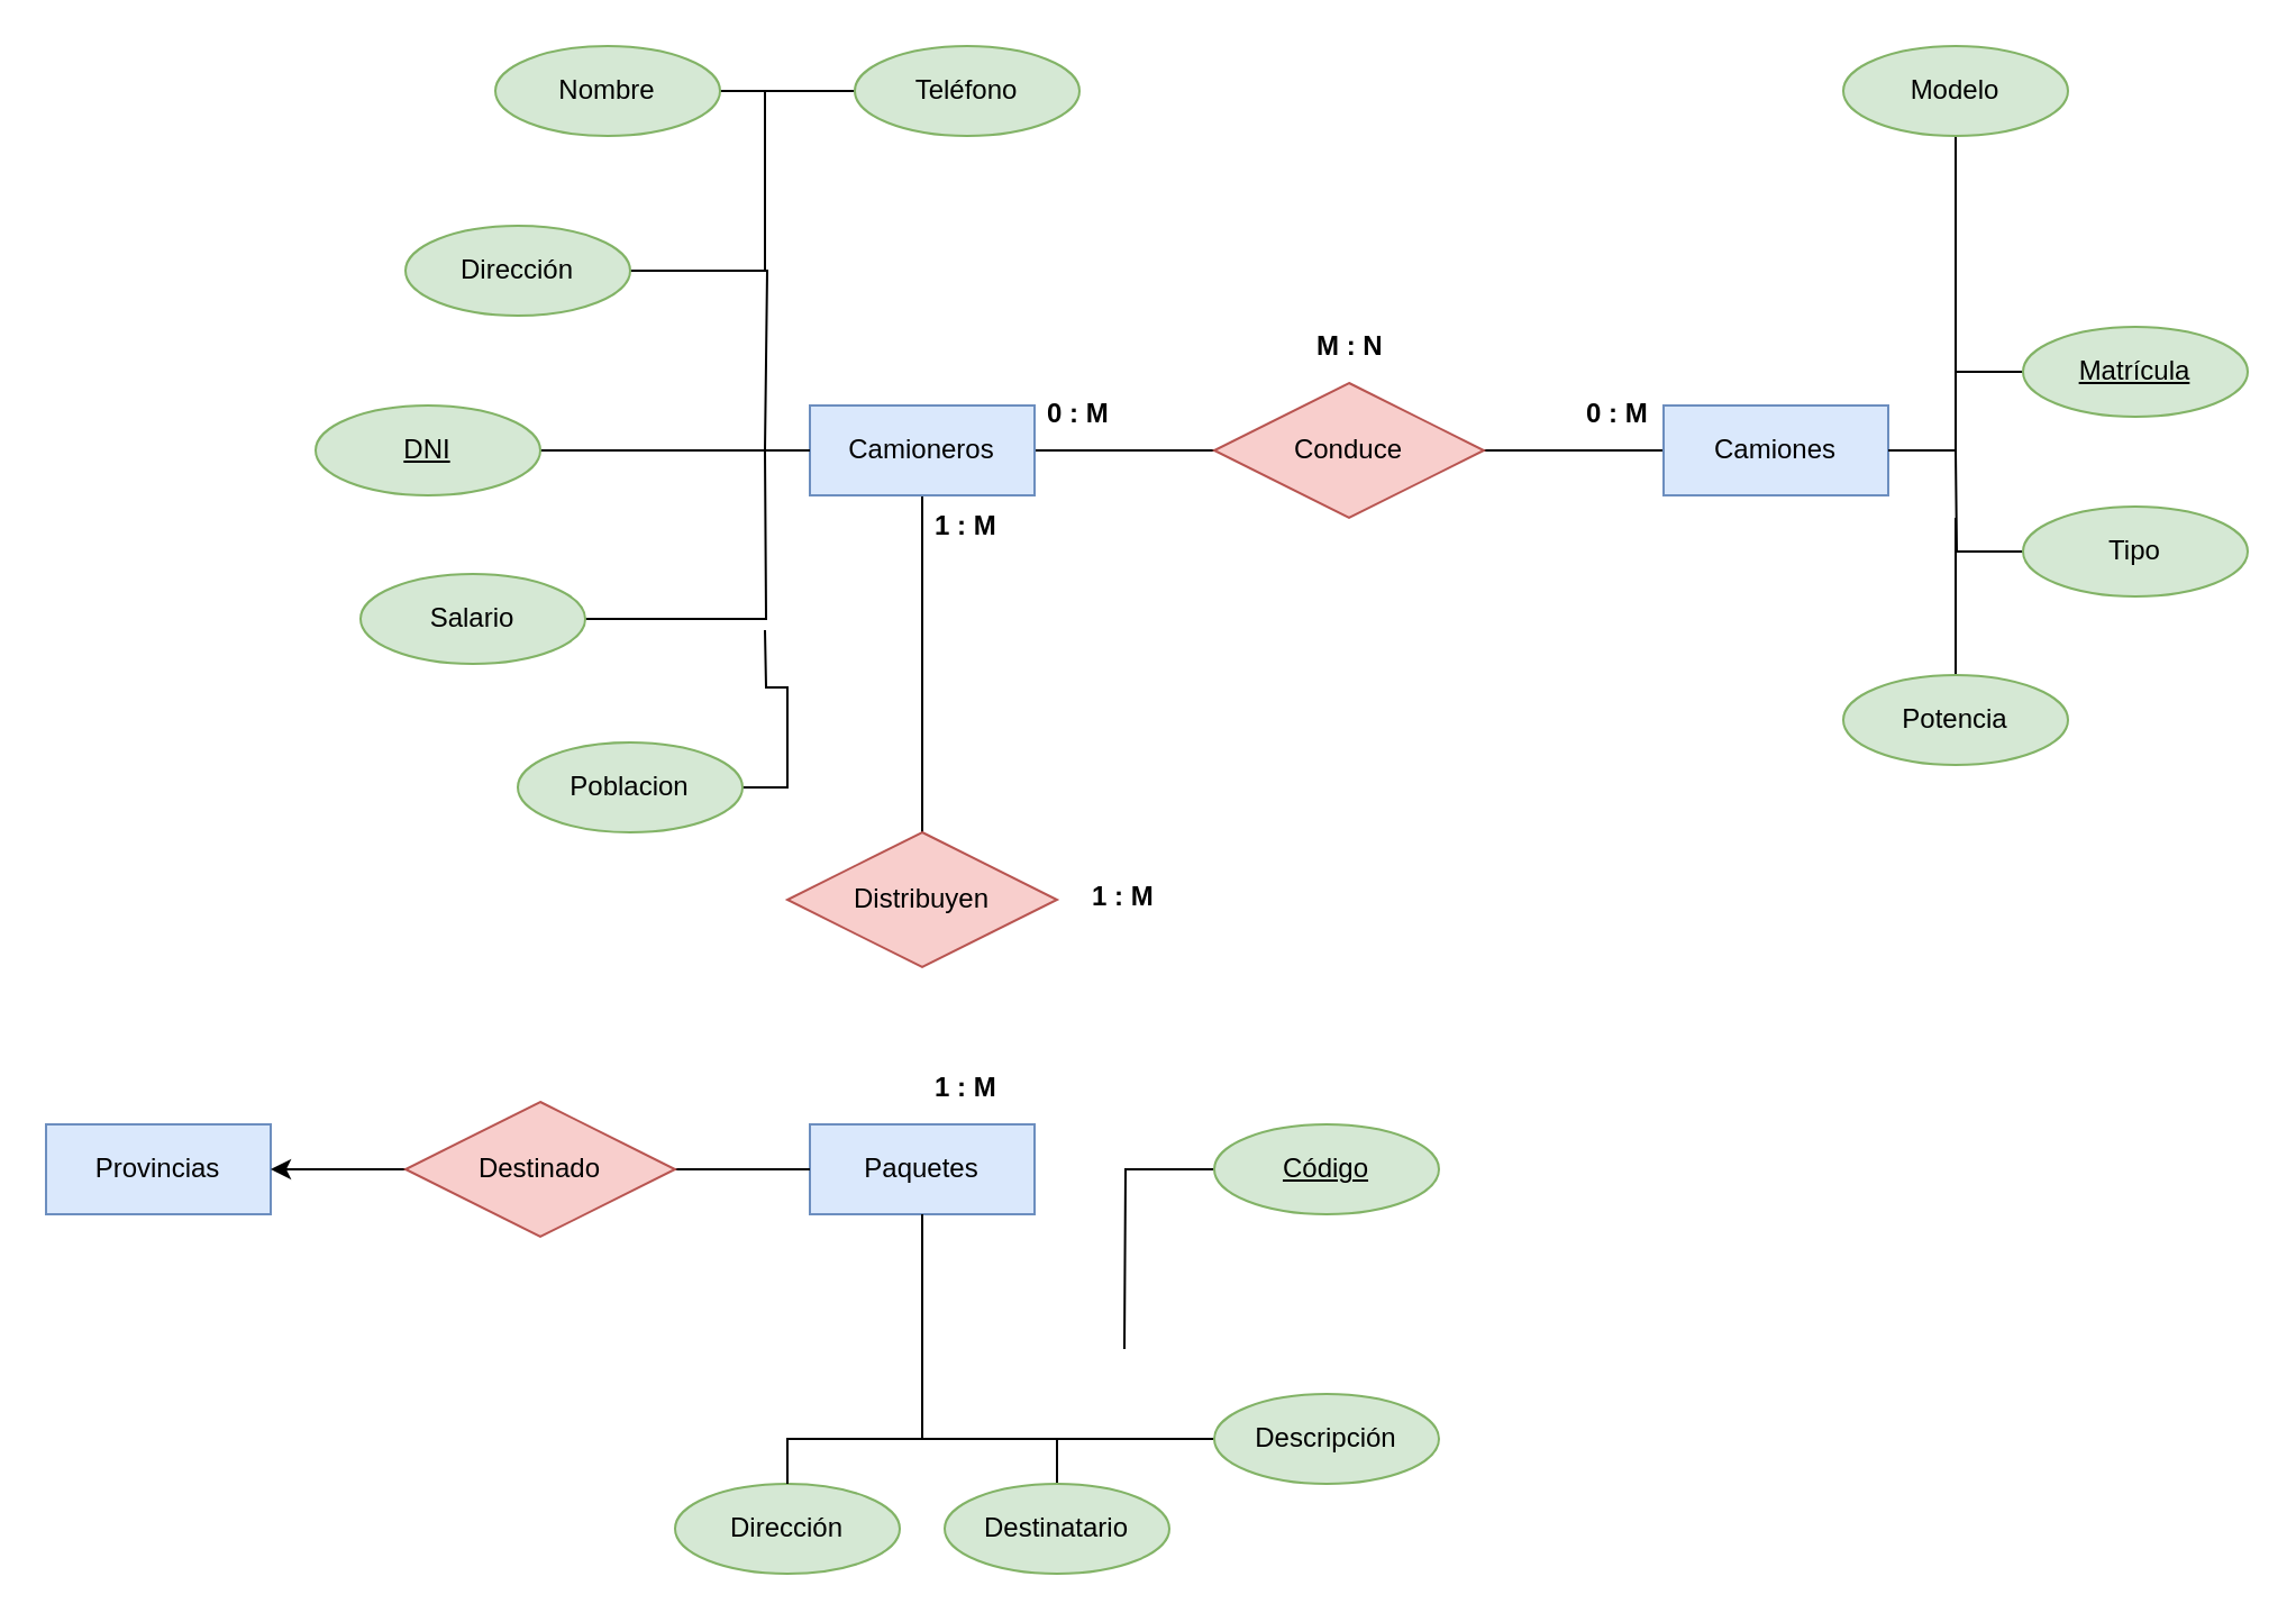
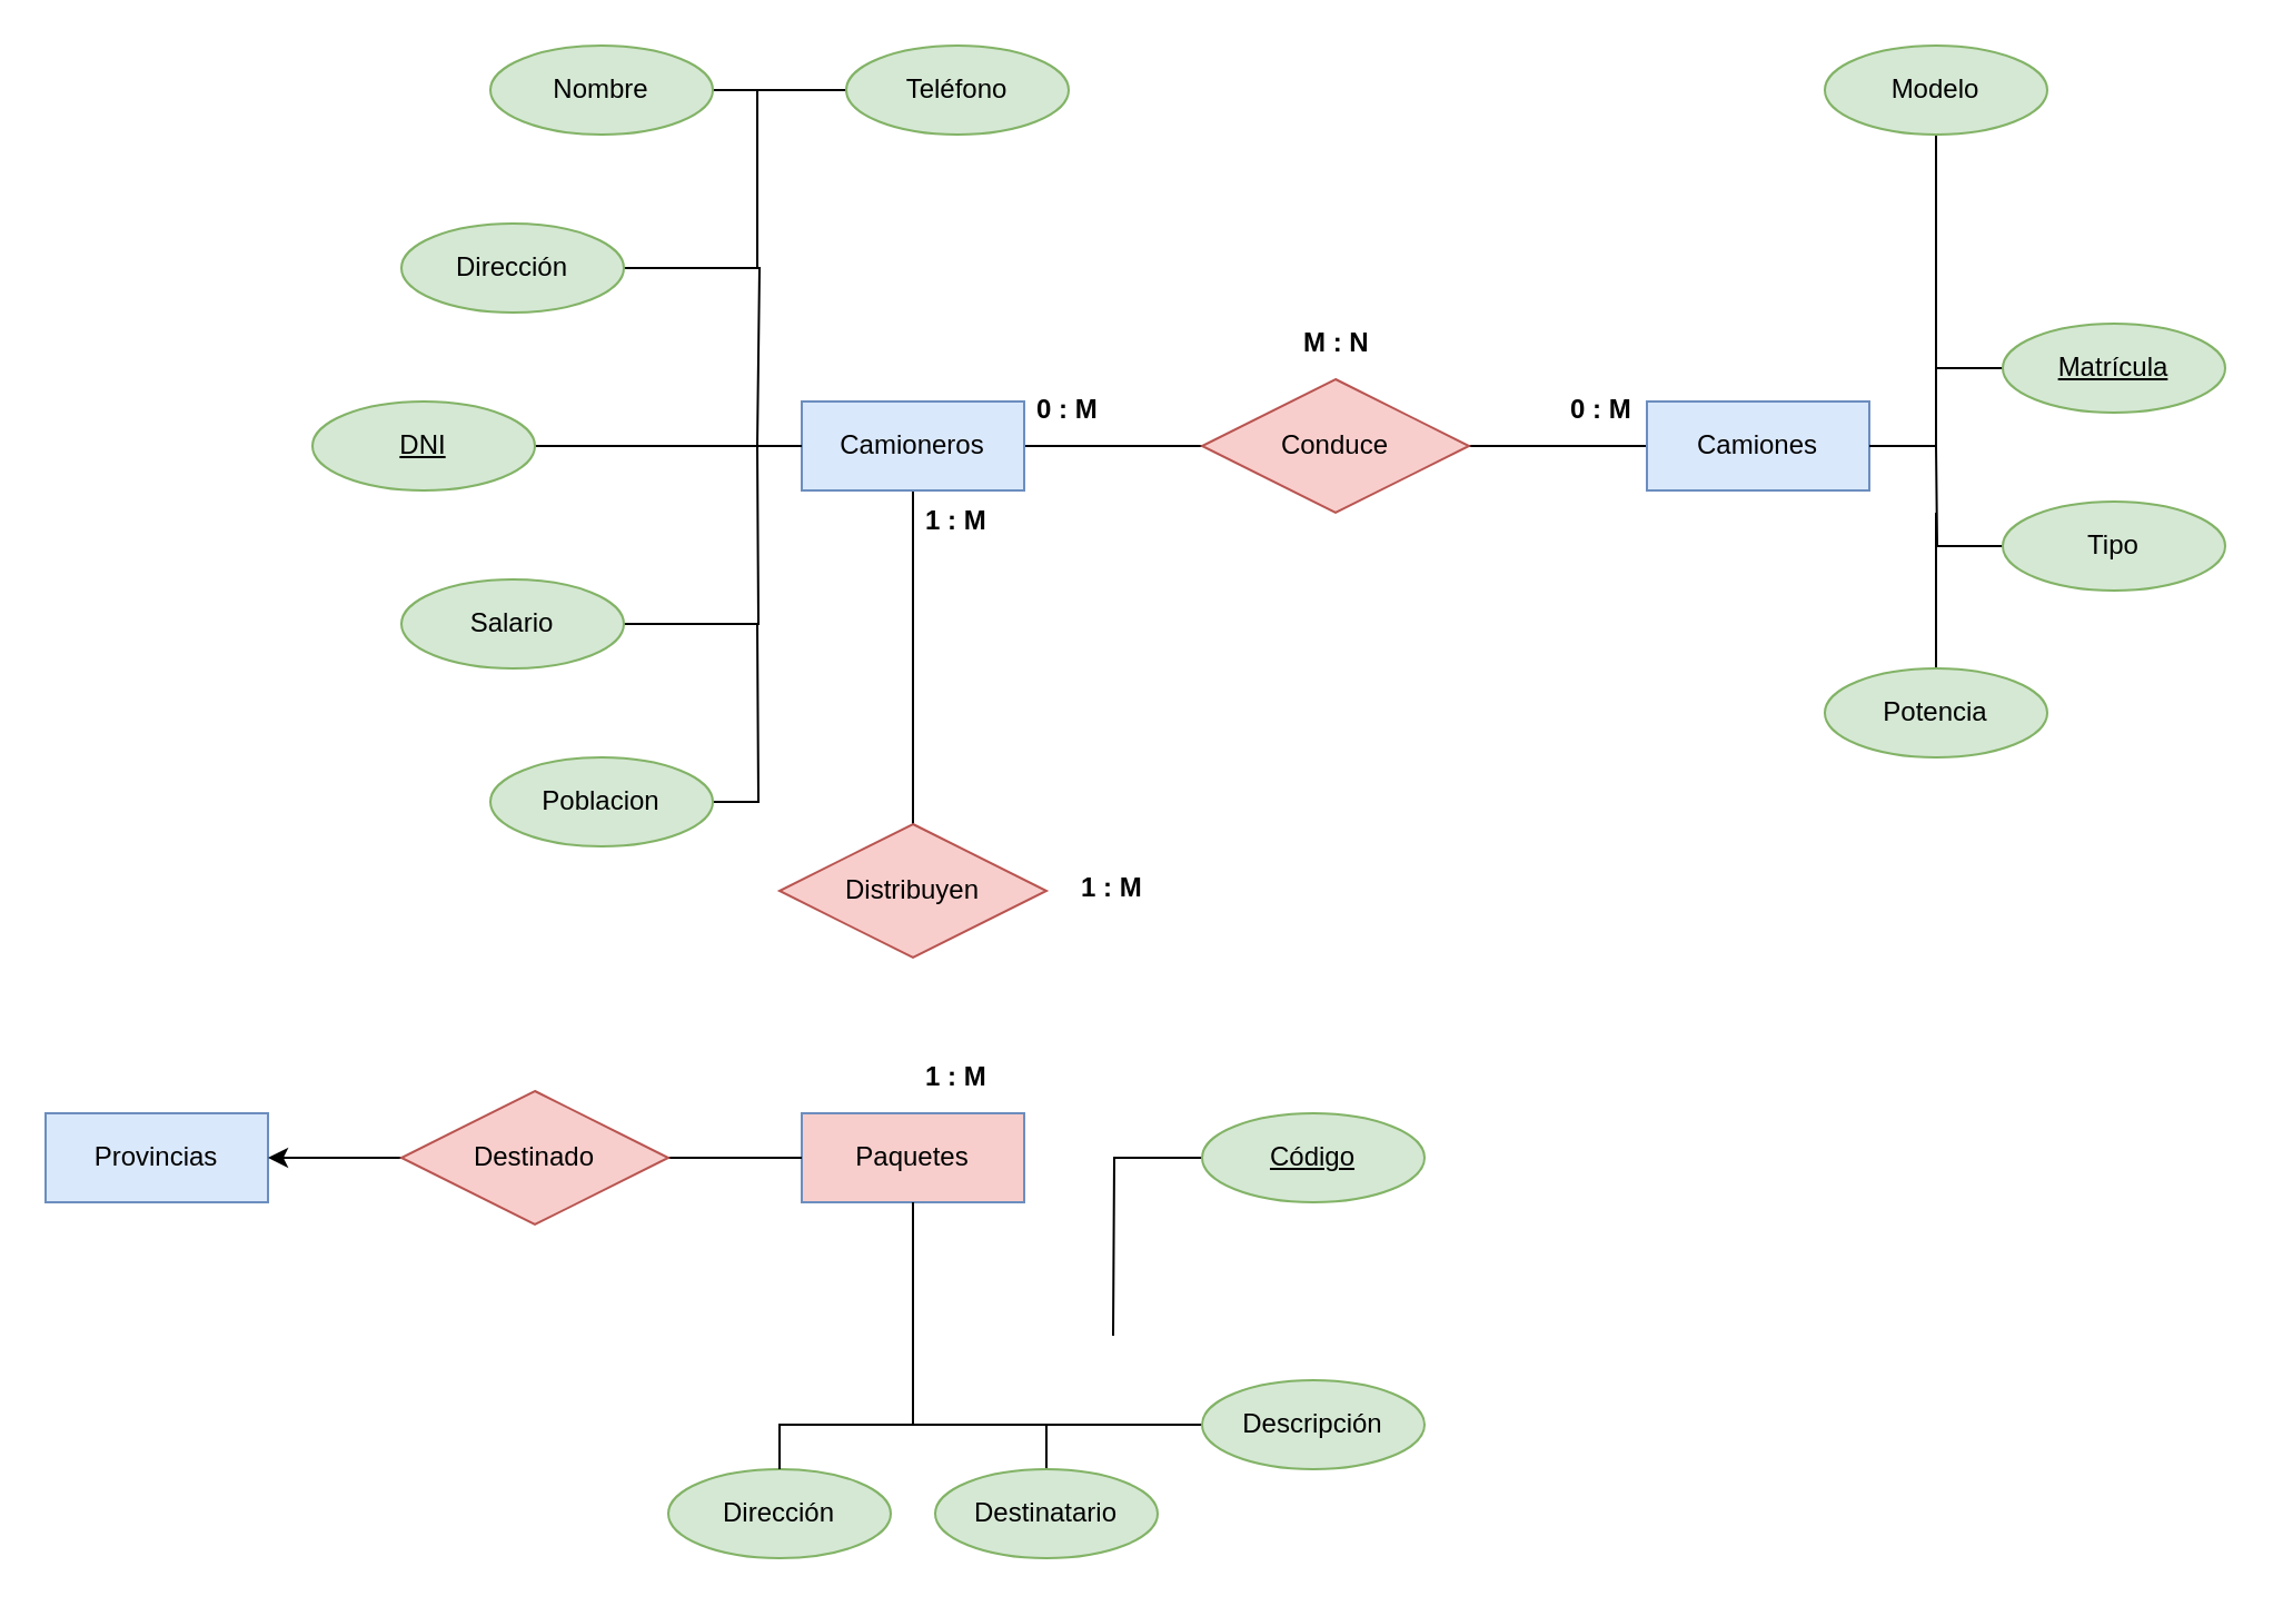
- <mxCell id="18" value="Salario" style="ellipse;whiteSpace=wrap;html=1;align=center;fillColor=#d5e8d4;strokeColor=#82b366;" vertex="1" parent="1"><mxGeometry x="160" y="255" width="100" height="40" as="geometry" /></mxCell>
+ <mxCell id="18" value="Salario" style="ellipse;whiteSpace=wrap;html=1;align=center;fillColor=#d5e8d4;strokeColor=#82b366;" vertex="1" parent="1"><mxGeometry x="180" y="260" width="100" height="40" as="geometry" /></mxCell>
- <mxCell id="20" value="Poblacion" style="ellipse;whiteSpace=wrap;html=1;align=center;fillColor=#d5e8d4;strokeColor=#82b366;" vertex="1" parent="1"><mxGeometry x="230" y="330" width="100" height="40" as="geometry" /></mxCell>
+ <mxCell id="20" value="Poblacion" style="ellipse;whiteSpace=wrap;html=1;align=center;fillColor=#d5e8d4;strokeColor=#82b366;" vertex="1" parent="1"><mxGeometry x="220" y="340" width="100" height="40" as="geometry" /></mxCell>
- <mxCell id="8" value="Paquetes" style="whiteSpace=wrap;html=1;align=center;fillColor=#dae8fc;strokeColor=#6c8ebf;" vertex="1" parent="1"><mxGeometry x="360" y="500" width="100" height="40" as="geometry" /></mxCell>
+ <mxCell id="8" value="Paquetes" style="whiteSpace=wrap;html=1;align=center;fillColor=#f8cecc;strokeColor=#6c8ebf;" vertex="1" parent="1"><mxGeometry x="360" y="500" width="100" height="40" as="geometry" /></mxCell>
